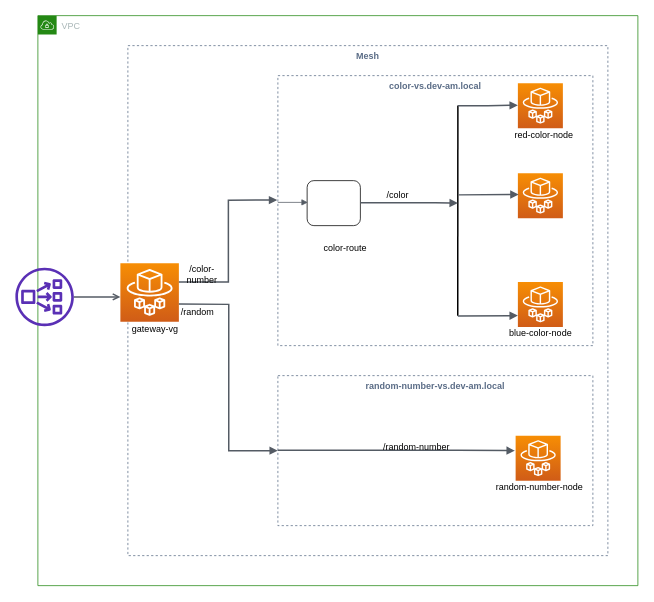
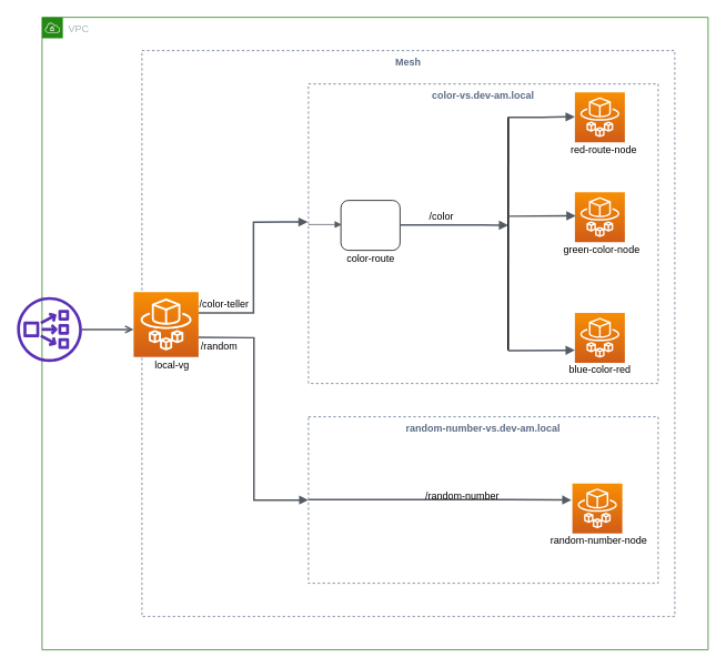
- <mxCell id="13" value="red-color-node" style="text;html=1;strokeColor=none;fillColor=none;align=center;verticalAlign=middle;whiteSpace=wrap;rounded=0;" vertex="1" parent="1"><mxGeometry x="680" y="170" width="90" height="20" as="geometry" /></mxCell>
+ <mxCell id="13" value="red-route-node" style="text;html=1;strokeColor=none;fillColor=none;align=center;verticalAlign=middle;whiteSpace=wrap;rounded=0;" vertex="1" parent="1"><mxGeometry x="680" y="170" width="90" height="20" as="geometry" /></mxCell>
+ <mxCell id="14" value="green-color-node" style="text;html=1;strokeColor=none;fillColor=none;align=center;verticalAlign=middle;whiteSpace=wrap;rounded=0;" vertex="1" parent="1"><mxGeometry x="675" y="290" width="95" height="20" as="geometry" /></mxCell>
- <mxCell id="9" value="color-route" style="text;html=1;strokeColor=none;fillColor=none;align=center;verticalAlign=middle;whiteSpace=wrap;rounded=0;" vertex="1" parent="1"><mxGeometry x="430" y="320" width="60" height="20" as="geometry" /></mxCell>
+ <mxCell id="9" value="color-route" style="text;html=1;strokeColor=none;fillColor=none;align=center;verticalAlign=middle;whiteSpace=wrap;rounded=0;" vertex="1" parent="1"><mxGeometry x="415" y="300" width="60" height="20" as="geometry" /></mxCell>
- <mxCell id="23" value="/color-number" style="text;html=1;strokeColor=none;fillColor=none;align=center;verticalAlign=middle;whiteSpace=wrap;rounded=0;" vertex="1" parent="1"><mxGeometry x="238" y="355" width="62" height="20" as="geometry" /></mxCell>
+ <mxCell id="23" value="/color-teller" style="text;html=1;strokeColor=none;fillColor=none;align=center;verticalAlign=middle;whiteSpace=wrap;rounded=0;" vertex="1" parent="1"><mxGeometry x="238" y="355" width="62" height="20" as="geometry" /></mxCell>
- <mxCell id="26" value="gateway-vg" style="text;html=1;strokeColor=none;fillColor=none;align=center;verticalAlign=middle;whiteSpace=wrap;rounded=0;" vertex="1" parent="1"><mxGeometry x="171" y="428" width="71" height="20" as="geometry" /></mxCell>
+ <mxCell id="26" value="local-vg" style="text;html=1;strokeColor=none;fillColor=none;align=center;verticalAlign=middle;whiteSpace=wrap;rounded=0;" vertex="1" parent="1"><mxGeometry x="171" y="428" width="71" height="20" as="geometry" /></mxCell>
- <mxCell id="15" value="blue-color-node" style="text;html=1;strokeColor=none;fillColor=none;align=center;verticalAlign=middle;whiteSpace=wrap;rounded=0;" vertex="1" parent="1"><mxGeometry x="672.5" y="434" width="95" height="20" as="geometry" /></mxCell>
+ <mxCell id="15" value="blue-color-red" style="text;html=1;strokeColor=none;fillColor=none;align=center;verticalAlign=middle;whiteSpace=wrap;rounded=0;" vertex="1" parent="1"><mxGeometry x="672.5" y="434" width="95" height="20" as="geometry" /></mxCell>
